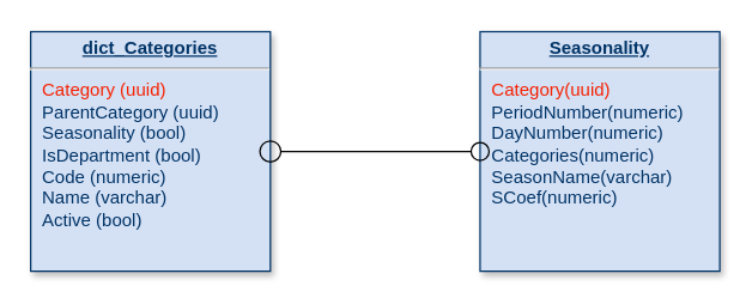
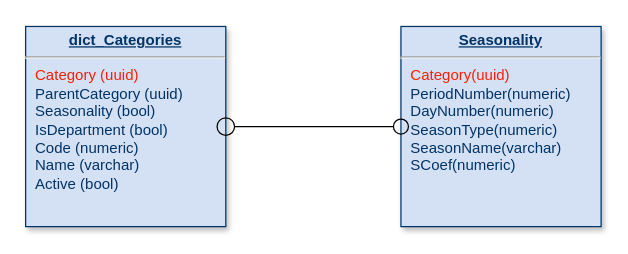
- <mxCell id="2" value="&lt;p style=&quot;margin: 0px ; margin-top: 4px ; text-align: center ; text-decoration: underline&quot;&gt;&lt;strong&gt;Seasonality&lt;/strong&gt;&lt;/p&gt;&lt;hr&gt;&lt;p style=&quot;margin: 0px ; margin-left: 8px&quot;&gt;&lt;font color=&quot;#f52100&quot;&gt;Category(uuid)&lt;/font&gt;&lt;/p&gt;&lt;p style=&quot;margin: 0px ; margin-left: 8px&quot;&gt;PeriodNumber(numeric)&lt;/p&gt;&lt;p style=&quot;margin: 0px ; margin-left: 8px&quot;&gt;DayNumber(numeric)&lt;/p&gt;&lt;p style=&quot;margin: 0px ; margin-left: 8px&quot;&gt;Categories(numeric)&lt;/p&gt;&lt;p style=&quot;margin: 0px ; margin-left: 8px&quot;&gt;SeasonName(varchar)&lt;/p&gt;&lt;p style=&quot;margin: 0px ; margin-left: 8px&quot;&gt;SCoef(numeric)&lt;/p&gt;" style="verticalAlign=top;align=left;overflow=fill;fontSize=12;fontFamily=Helvetica;html=1;strokeColor=#003366;shadow=1;fillColor=#D4E1F5;fontColor=#003366" parent="1" vertex="1"><mxGeometry x="320" y="20.64" width="160" height="160" as="geometry" /></mxCell>
+ <mxCell id="2" value="&lt;p style=&quot;margin: 0px ; margin-top: 4px ; text-align: center ; text-decoration: underline&quot;&gt;&lt;strong&gt;Seasonality&lt;/strong&gt;&lt;/p&gt;&lt;hr&gt;&lt;p style=&quot;margin: 0px ; margin-left: 8px&quot;&gt;&lt;font color=&quot;#f52100&quot;&gt;Category(uuid)&lt;/font&gt;&lt;/p&gt;&lt;p style=&quot;margin: 0px ; margin-left: 8px&quot;&gt;PeriodNumber(numeric)&lt;/p&gt;&lt;p style=&quot;margin: 0px ; margin-left: 8px&quot;&gt;DayNumber(numeric)&lt;/p&gt;&lt;p style=&quot;margin: 0px ; margin-left: 8px&quot;&gt;SeasonType(numeric)&lt;/p&gt;&lt;p style=&quot;margin: 0px ; margin-left: 8px&quot;&gt;SeasonName(varchar)&lt;/p&gt;&lt;p style=&quot;margin: 0px ; margin-left: 8px&quot;&gt;SCoef(numeric)&lt;/p&gt;" style="verticalAlign=top;align=left;overflow=fill;fontSize=12;fontFamily=Helvetica;html=1;strokeColor=#003366;shadow=1;fillColor=#D4E1F5;fontColor=#003366" parent="1" vertex="1"><mxGeometry x="320" y="20.64" width="160" height="160" as="geometry" /></mxCell>
